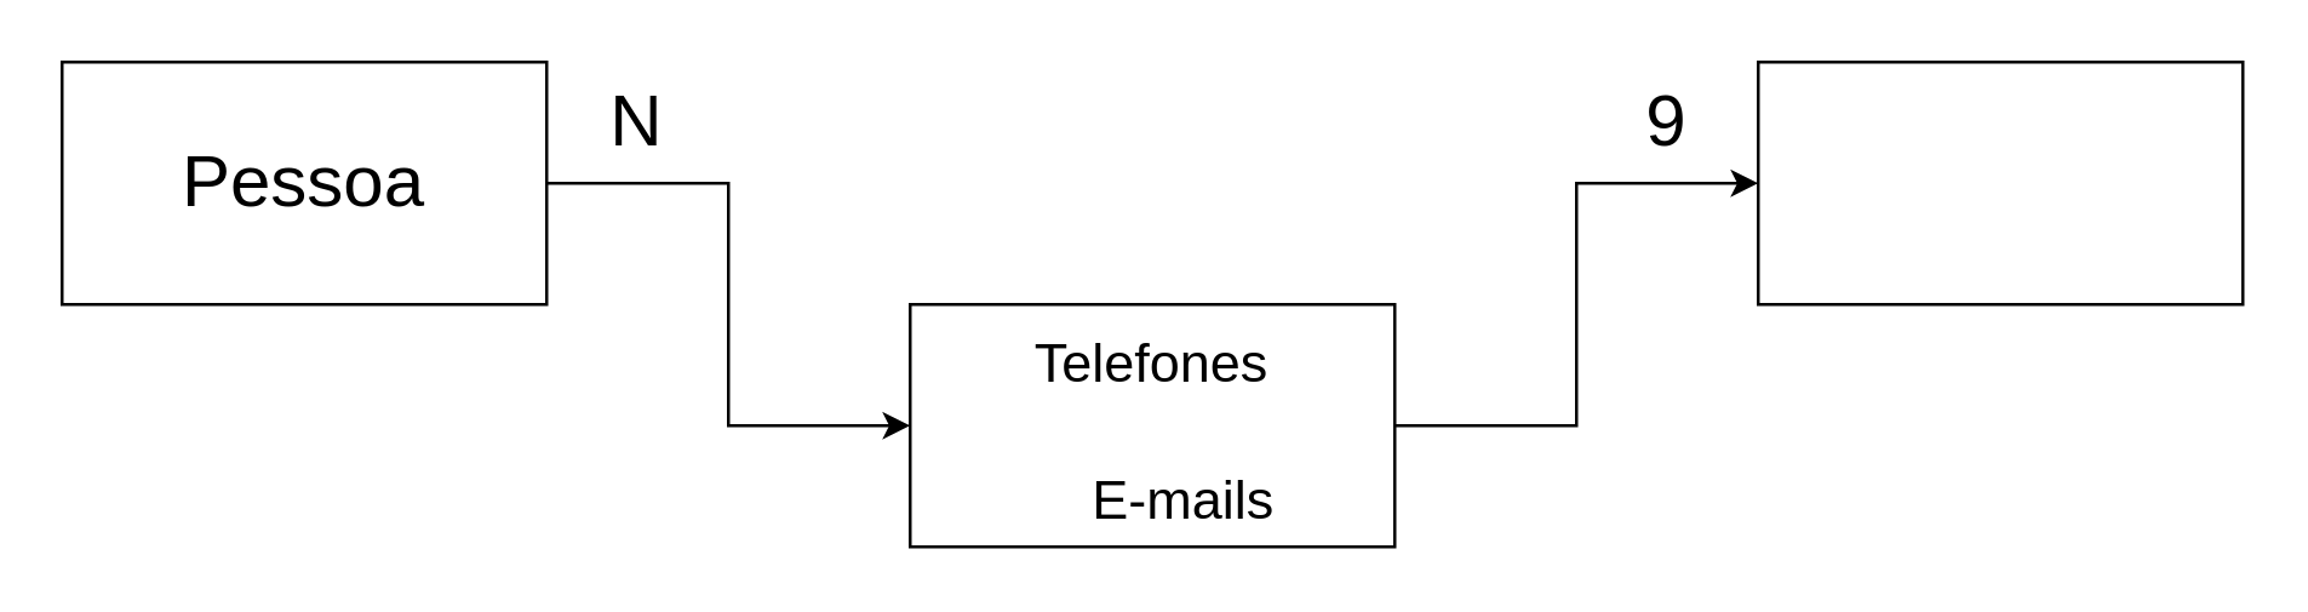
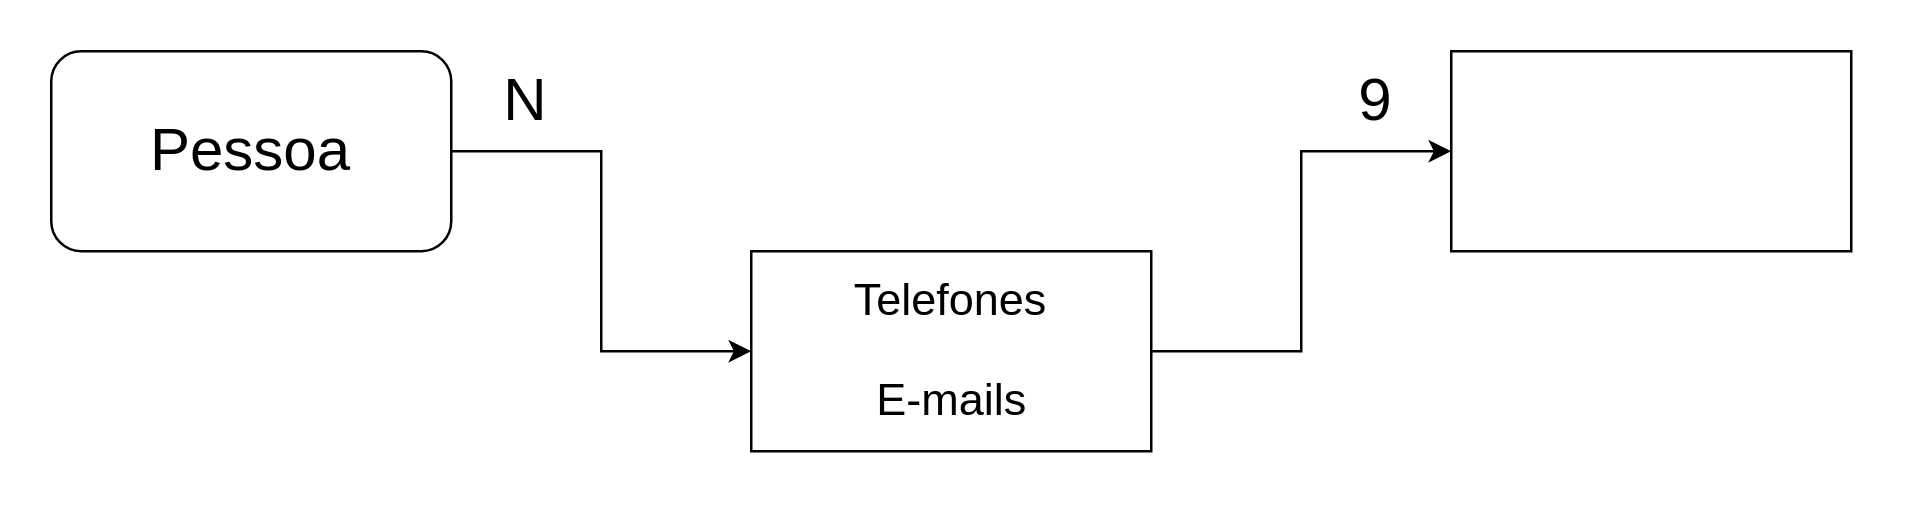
- <mxCell id="3" value="&lt;span style=&quot;font-size: 24px&quot;&gt;Pessoa&lt;/span&gt;" style="rounded=0;whiteSpace=wrap;html=1;" vertex="1" parent="1"><mxGeometry x="20" y="20" width="160" height="80" as="geometry" /></mxCell>
+ <mxCell id="3" value="&lt;span style=&quot;font-size: 24px&quot;&gt;Pessoa&lt;/span&gt;" style="whiteSpace=wrap;html=1;rounded=1;" vertex="1" parent="1"><mxGeometry x="20" y="20" width="160" height="80" as="geometry" /></mxCell>
- <mxCell id="8" value="&lt;span style=&quot;font-size: 18px&quot;&gt;E-mails&lt;/span&gt;" style="text;html=1;strokeColor=none;fillColor=none;align=center;verticalAlign=middle;whiteSpace=wrap;rounded=0;" vertex="1" parent="1"><mxGeometry x="357.5" y="155" width="65" height="20" as="geometry" /></mxCell>
+ <mxCell id="8" value="&lt;span style=&quot;font-size: 18px&quot;&gt;E-mails&lt;/span&gt;" style="text;html=1;strokeColor=none;fillColor=none;align=center;verticalAlign=middle;whiteSpace=wrap;rounded=0;" vertex="1" parent="1"><mxGeometry x="347.5" y="150" width="65" height="20" as="geometry" /></mxCell>
